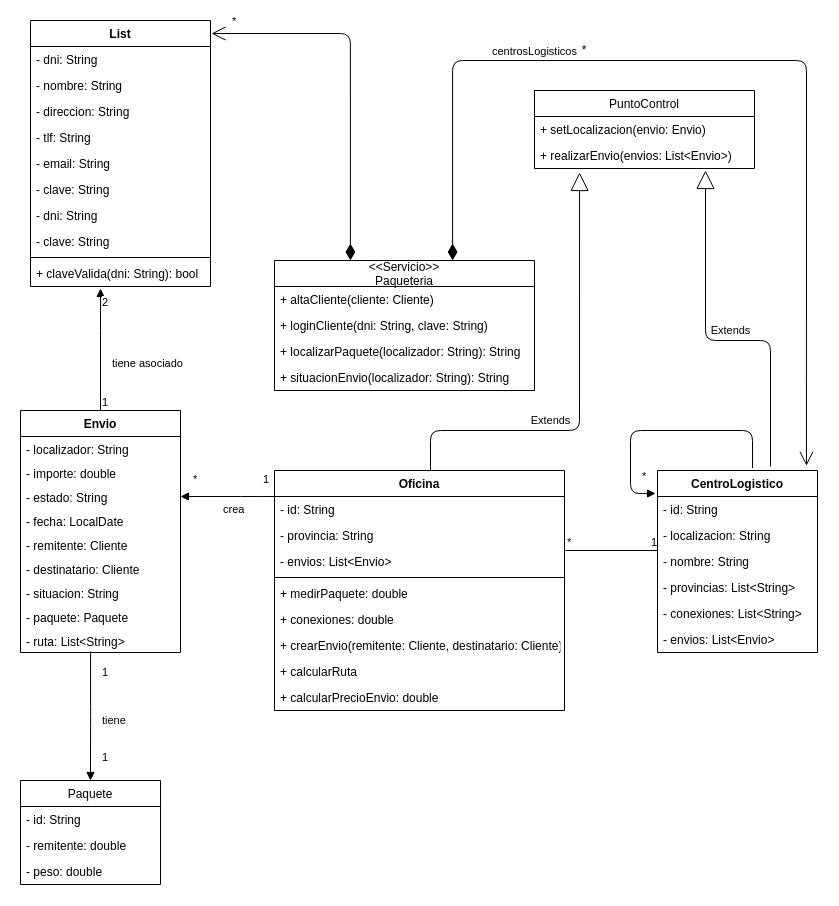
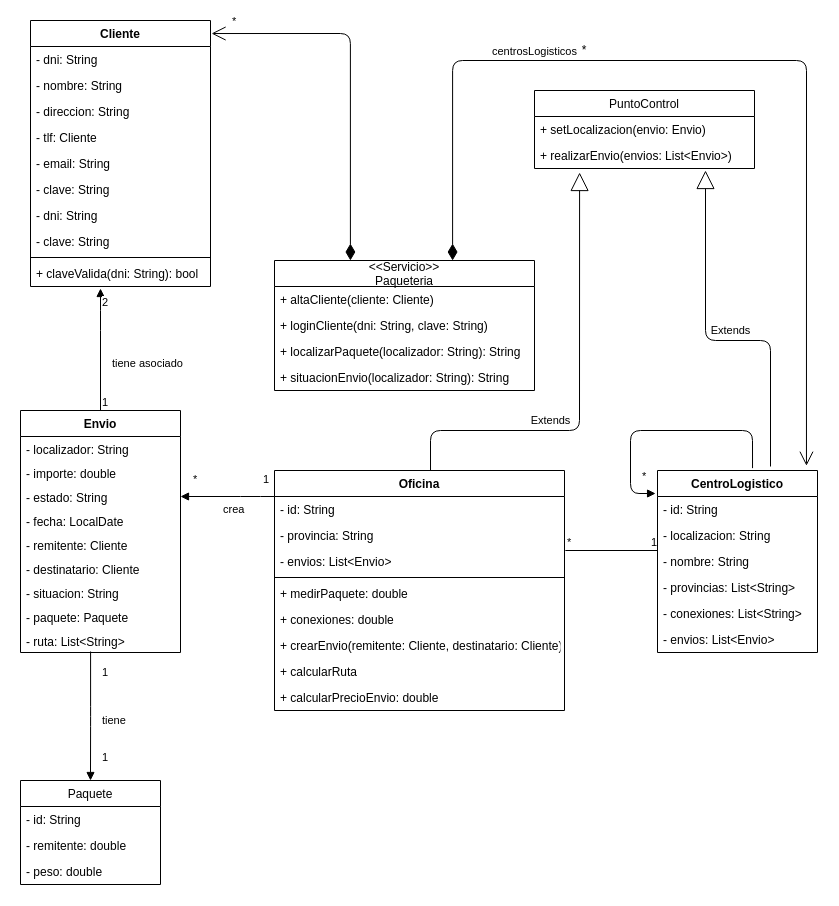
- <mxCell id="17" value="List" style="swimlane;fontStyle=1;align=center;verticalAlign=top;childLayout=stackLayout;horizontal=1;startSize=26;horizontalStack=0;resizeParent=1;resizeParentMax=0;resizeLast=0;collapsible=1;marginBottom=0;" parent="1" vertex="1"><mxGeometry x="30" y="20" width="180" height="266" as="geometry" /></mxCell>
+ <mxCell id="17" value="Cliente" style="swimlane;fontStyle=1;align=center;verticalAlign=top;childLayout=stackLayout;horizontal=1;startSize=26;horizontalStack=0;resizeParent=1;resizeParentMax=0;resizeLast=0;collapsible=1;marginBottom=0;" parent="1" vertex="1"><mxGeometry x="30" y="20" width="180" height="266" as="geometry" /></mxCell>
- <mxCell id="21" value="- tlf: String" style="text;strokeColor=none;fillColor=none;align=left;verticalAlign=top;spacingLeft=4;spacingRight=4;overflow=hidden;rotatable=0;points=[[0,0.5],[1,0.5]];portConstraint=eastwest;" parent="17" vertex="1"><mxGeometry y="104" width="180" height="26" as="geometry" /></mxCell>
+ <mxCell id="21" value="- tlf: Cliente" style="text;strokeColor=none;fillColor=none;align=left;verticalAlign=top;spacingLeft=4;spacingRight=4;overflow=hidden;rotatable=0;points=[[0,0.5],[1,0.5]];portConstraint=eastwest;" parent="17" vertex="1"><mxGeometry y="104" width="180" height="26" as="geometry" /></mxCell>
